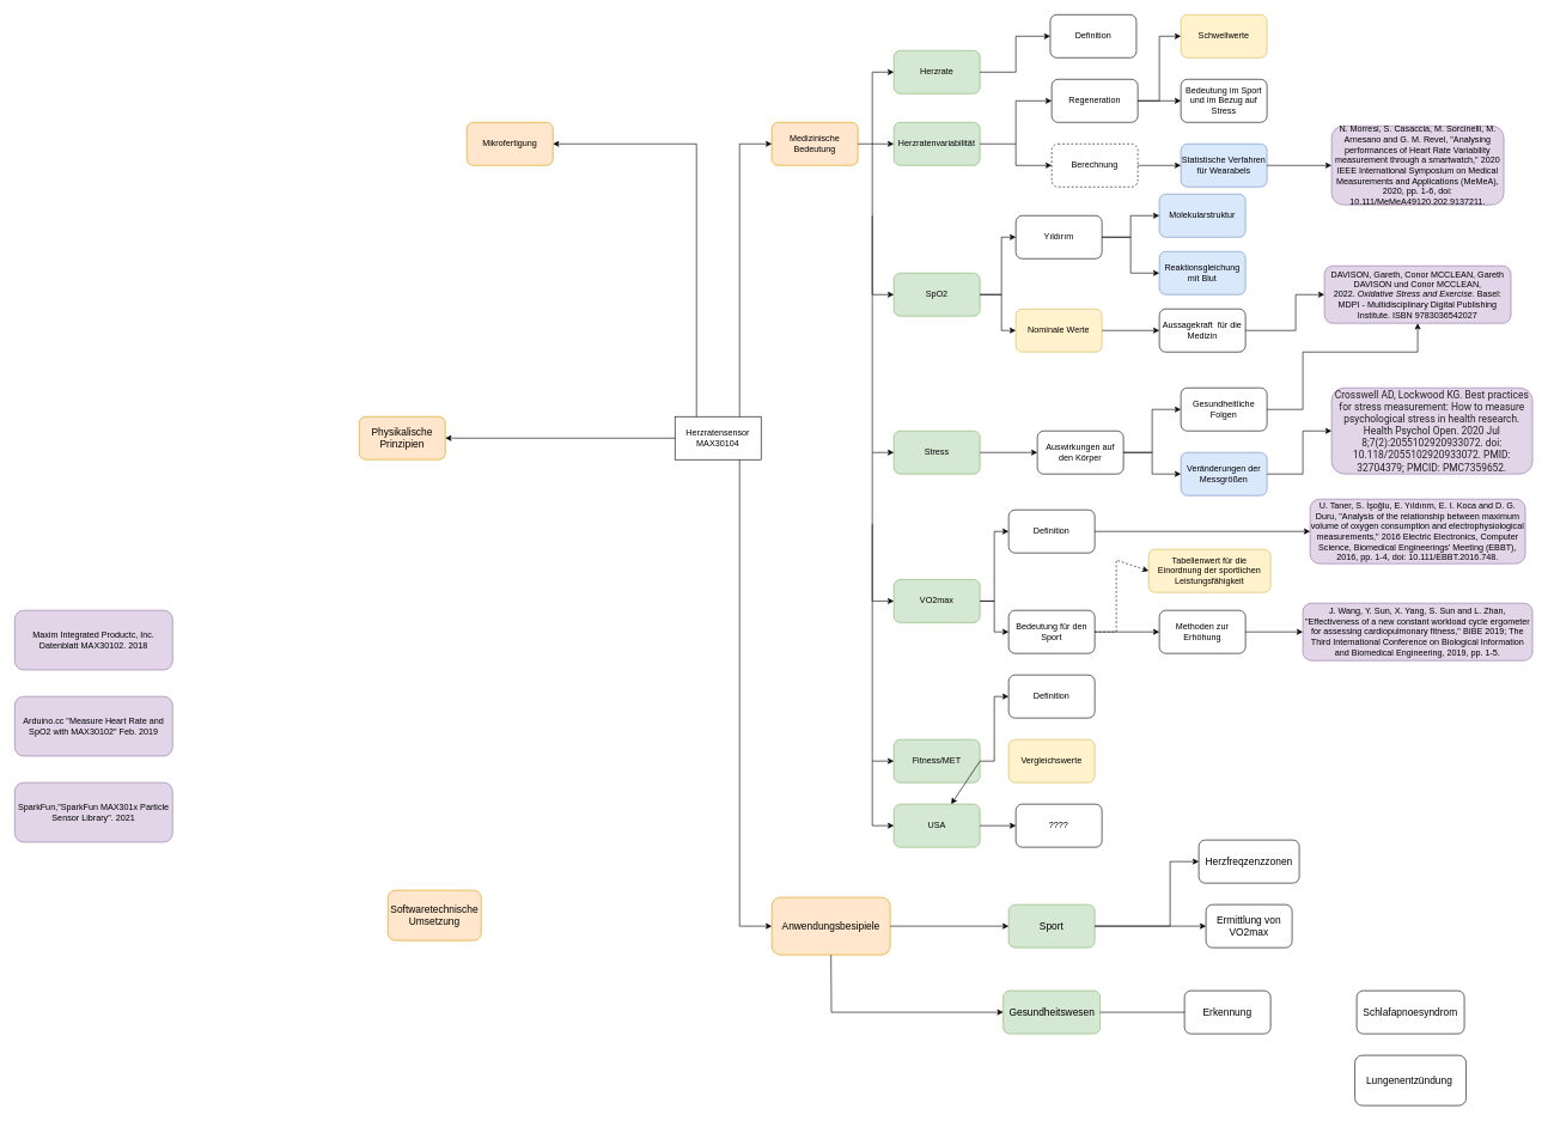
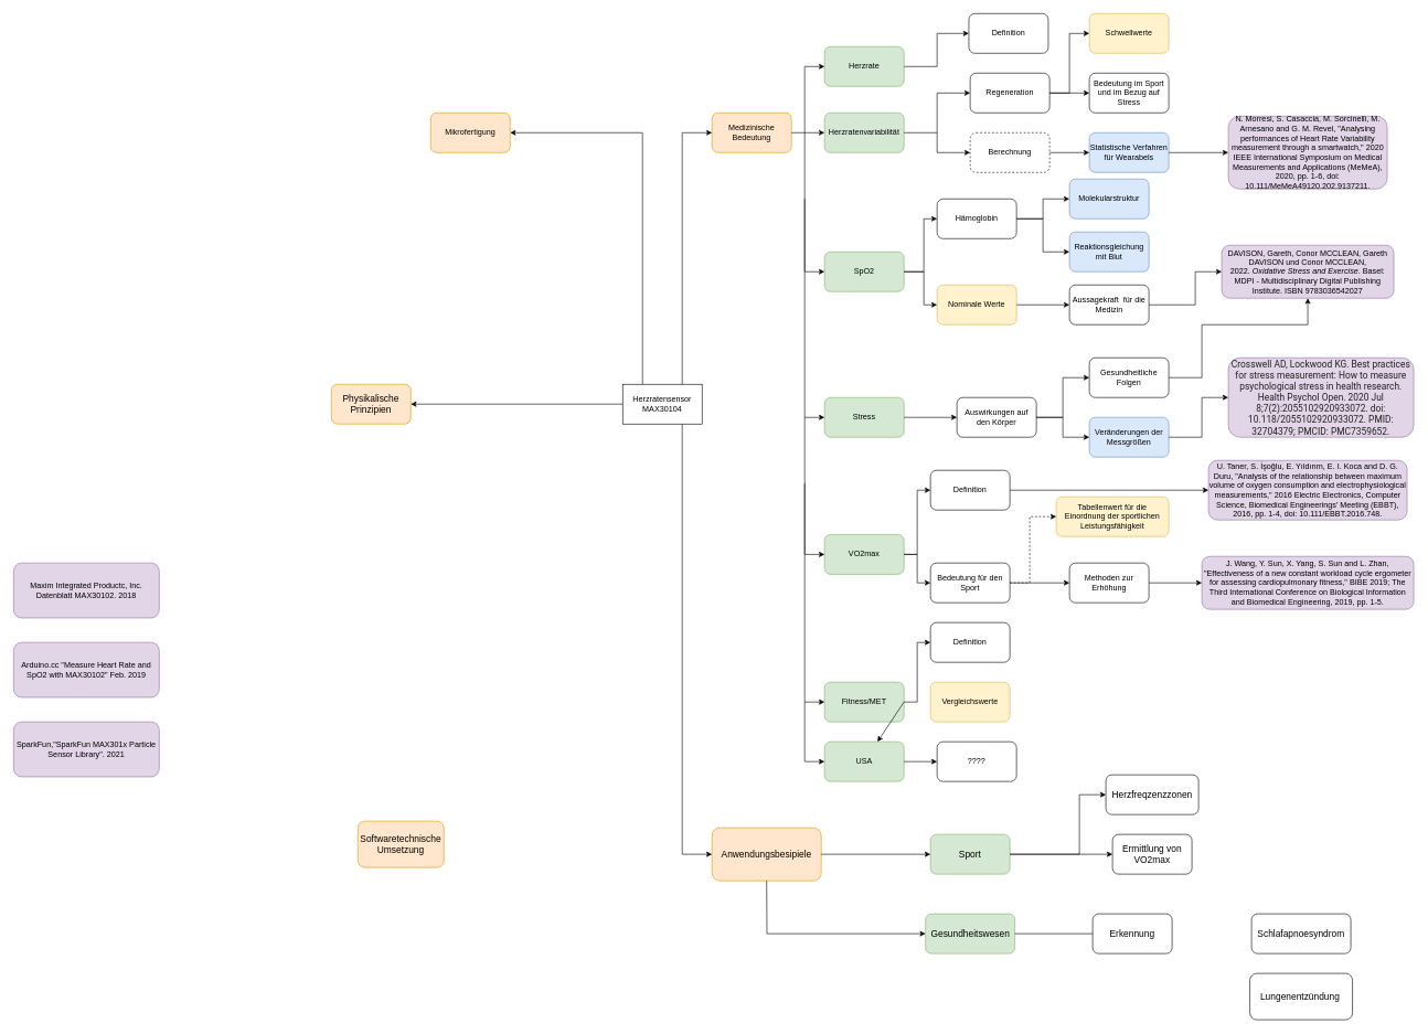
- <mxCell id="41" value="Yıldırım" style="rounded=1;whiteSpace=wrap;html=1;" vertex="1" parent="1"><mxGeometry x="1415" y="300" width="120" height="60" as="geometry" /></mxCell>
+ <mxCell id="41" value="Hämoglobin" style="rounded=1;whiteSpace=wrap;html=1;" vertex="1" parent="1"><mxGeometry x="1415" y="300" width="120" height="60" as="geometry" /></mxCell>
- <mxCell id="53" value="Tabellenwert für die Einordnung der sportlichen Leistungsfähigkeit" style="rounded=1;whiteSpace=wrap;html=1;fillColor=#fff2cc;strokeColor=#d6b656;" vertex="1" parent="1"><mxGeometry x="1600" y="765" width="170" height="60" as="geometry" /></mxCell>
+ <mxCell id="53" value="Tabellenwert für die Einordnung der sportlichen Leistungsfähigkeit" style="rounded=1;whiteSpace=wrap;html=1;fillColor=#fff2cc;strokeColor=#d6b656;" vertex="1" parent="1"><mxGeometry x="1595" y="750" width="170" height="60" as="geometry" /></mxCell>
